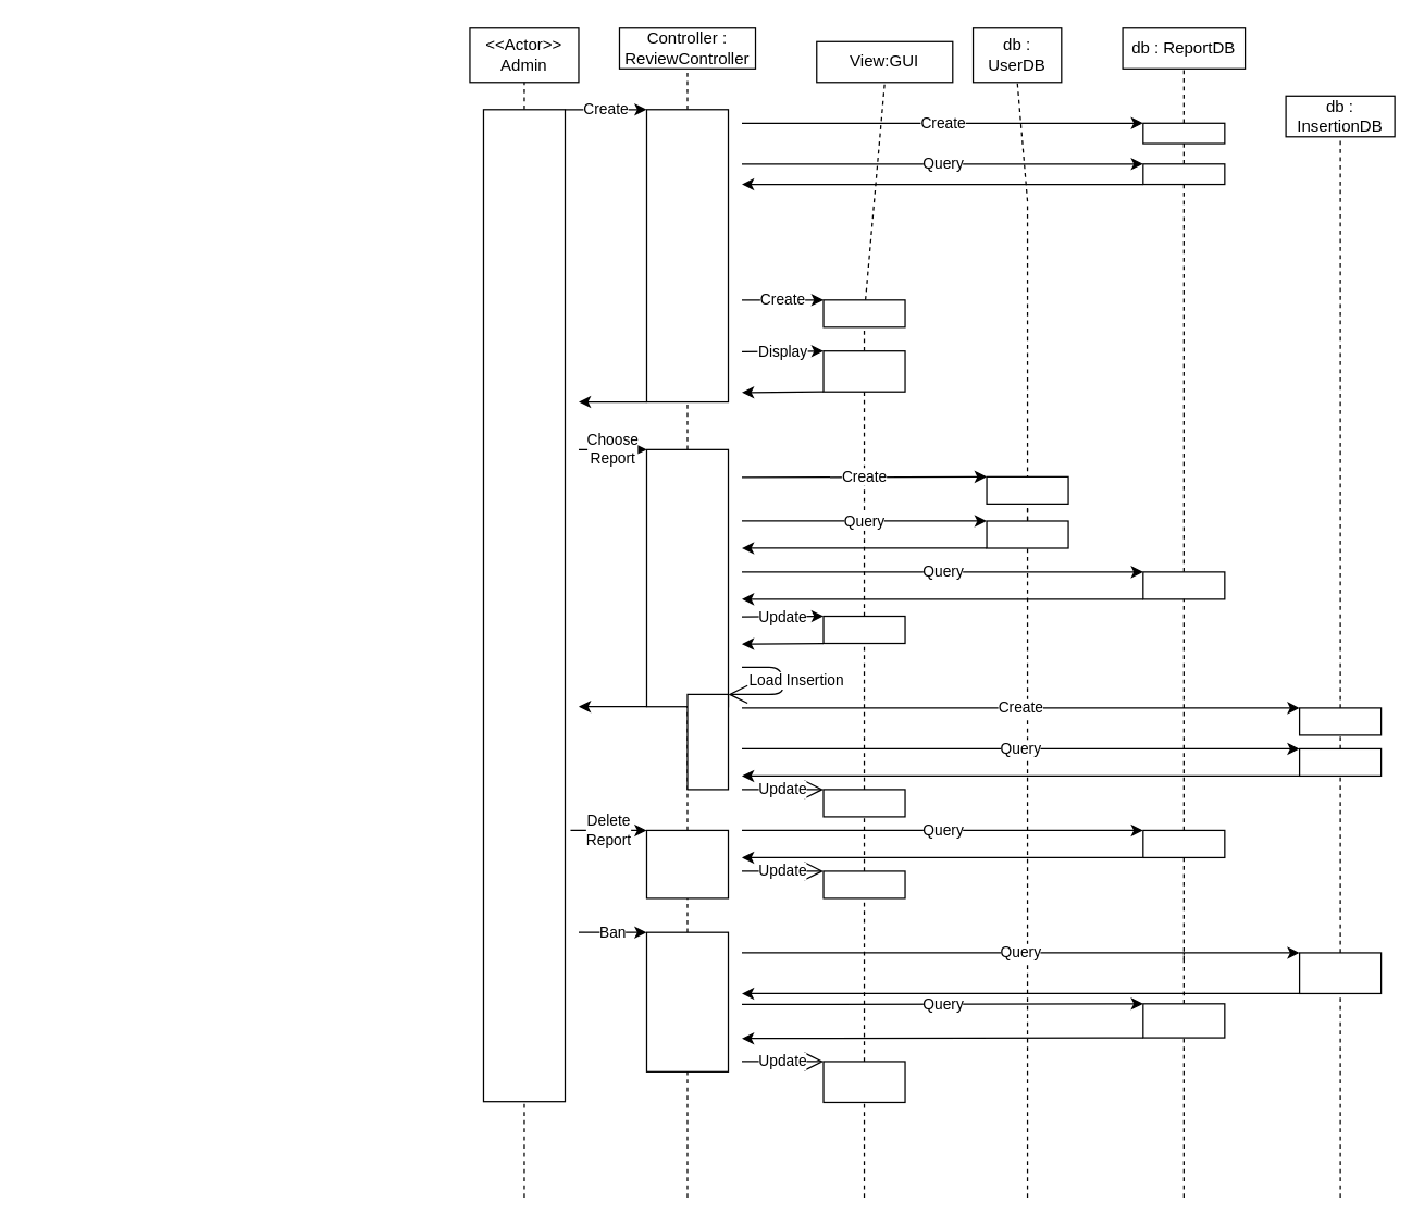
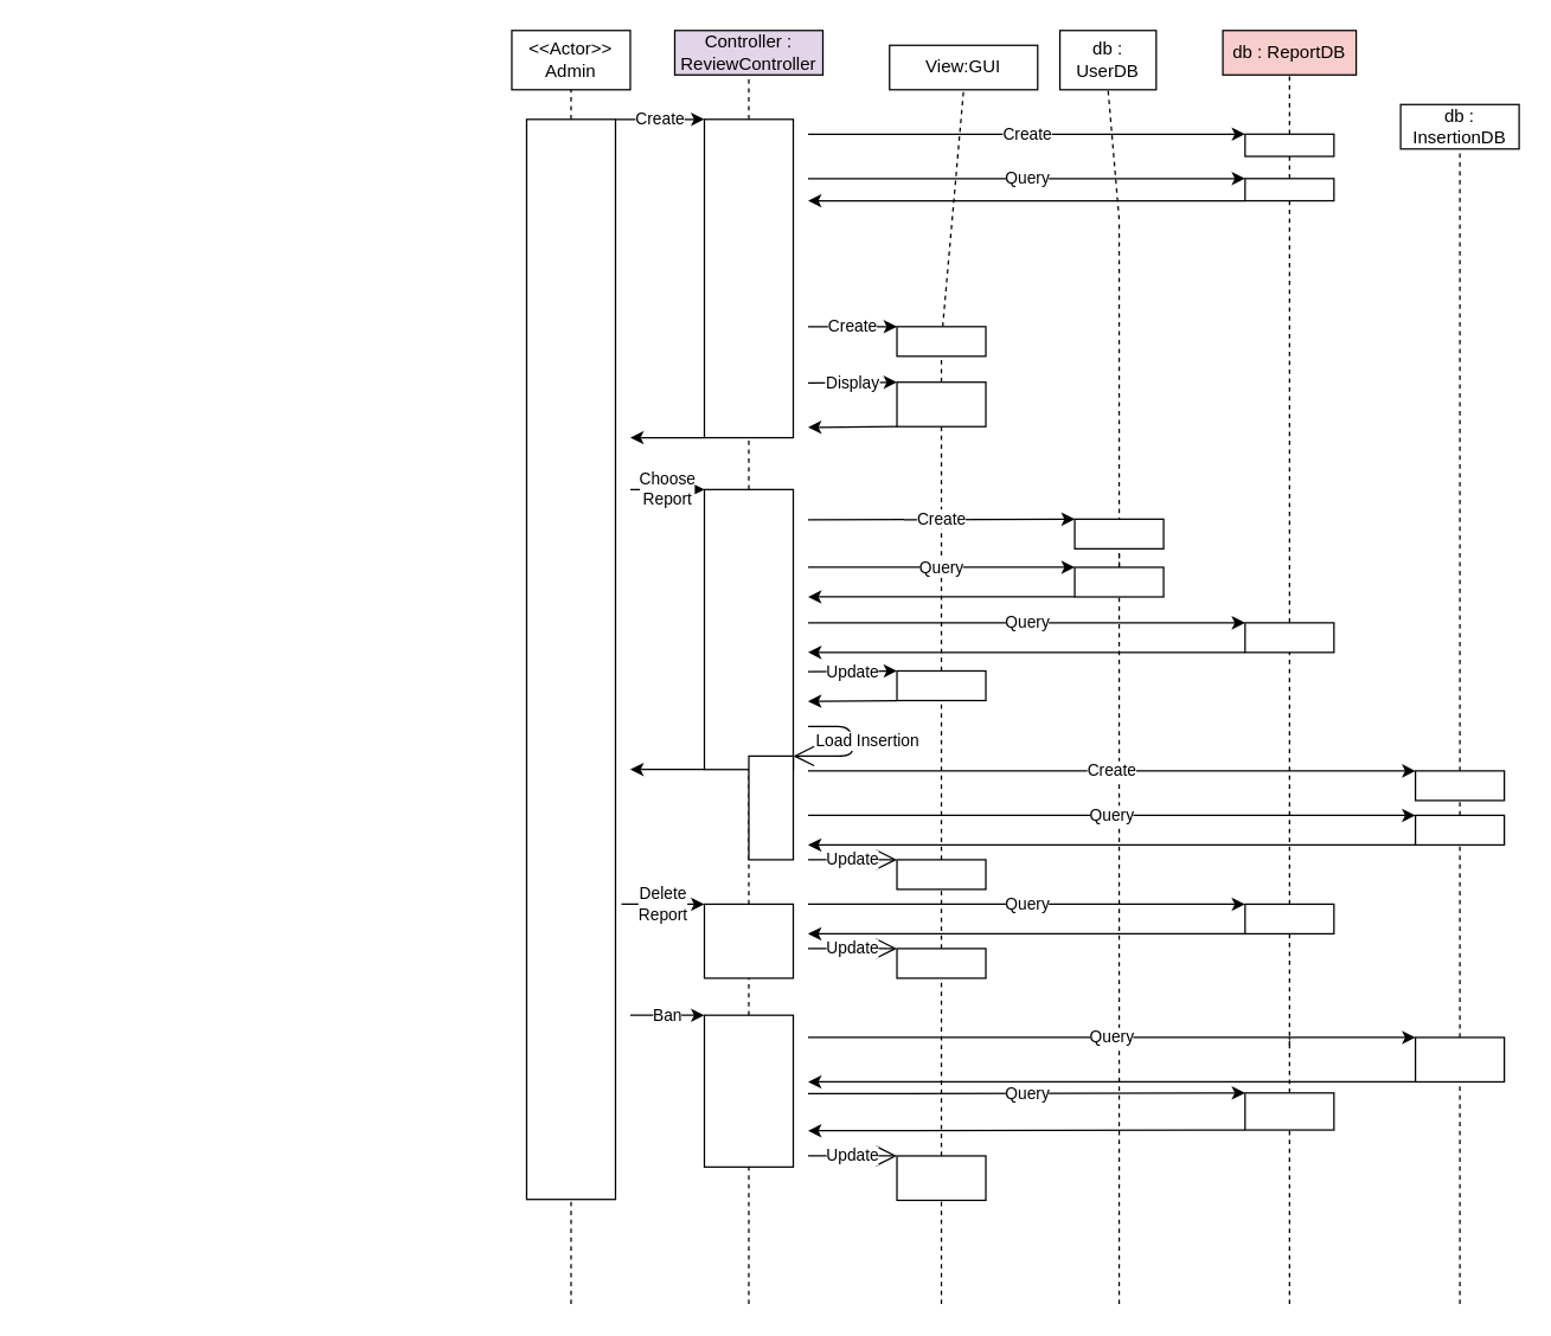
- <mxCell id="3" value="Controller : ReviewController" style="rounded=0;whiteSpace=wrap;html=1;" vertex="1" parent="1"><mxGeometry x="455" y="20" width="100" height="30" as="geometry" /></mxCell>
+ <mxCell id="3" value="Controller : ReviewController" style="rounded=0;whiteSpace=wrap;html=1;fillColor=#e1d5e7;" vertex="1" parent="1"><mxGeometry x="455" y="20" width="100" height="30" as="geometry" /></mxCell>
- <mxCell id="9" value="db : ReportDB" style="rounded=0;whiteSpace=wrap;html=1;" vertex="1" parent="1"><mxGeometry x="825" y="20" width="90" height="30" as="geometry" /></mxCell>
+ <mxCell id="9" value="db : ReportDB" style="rounded=0;whiteSpace=wrap;html=1;fillColor=#f8cecc;" vertex="1" parent="1"><mxGeometry x="825" y="20" width="90" height="30" as="geometry" /></mxCell>
